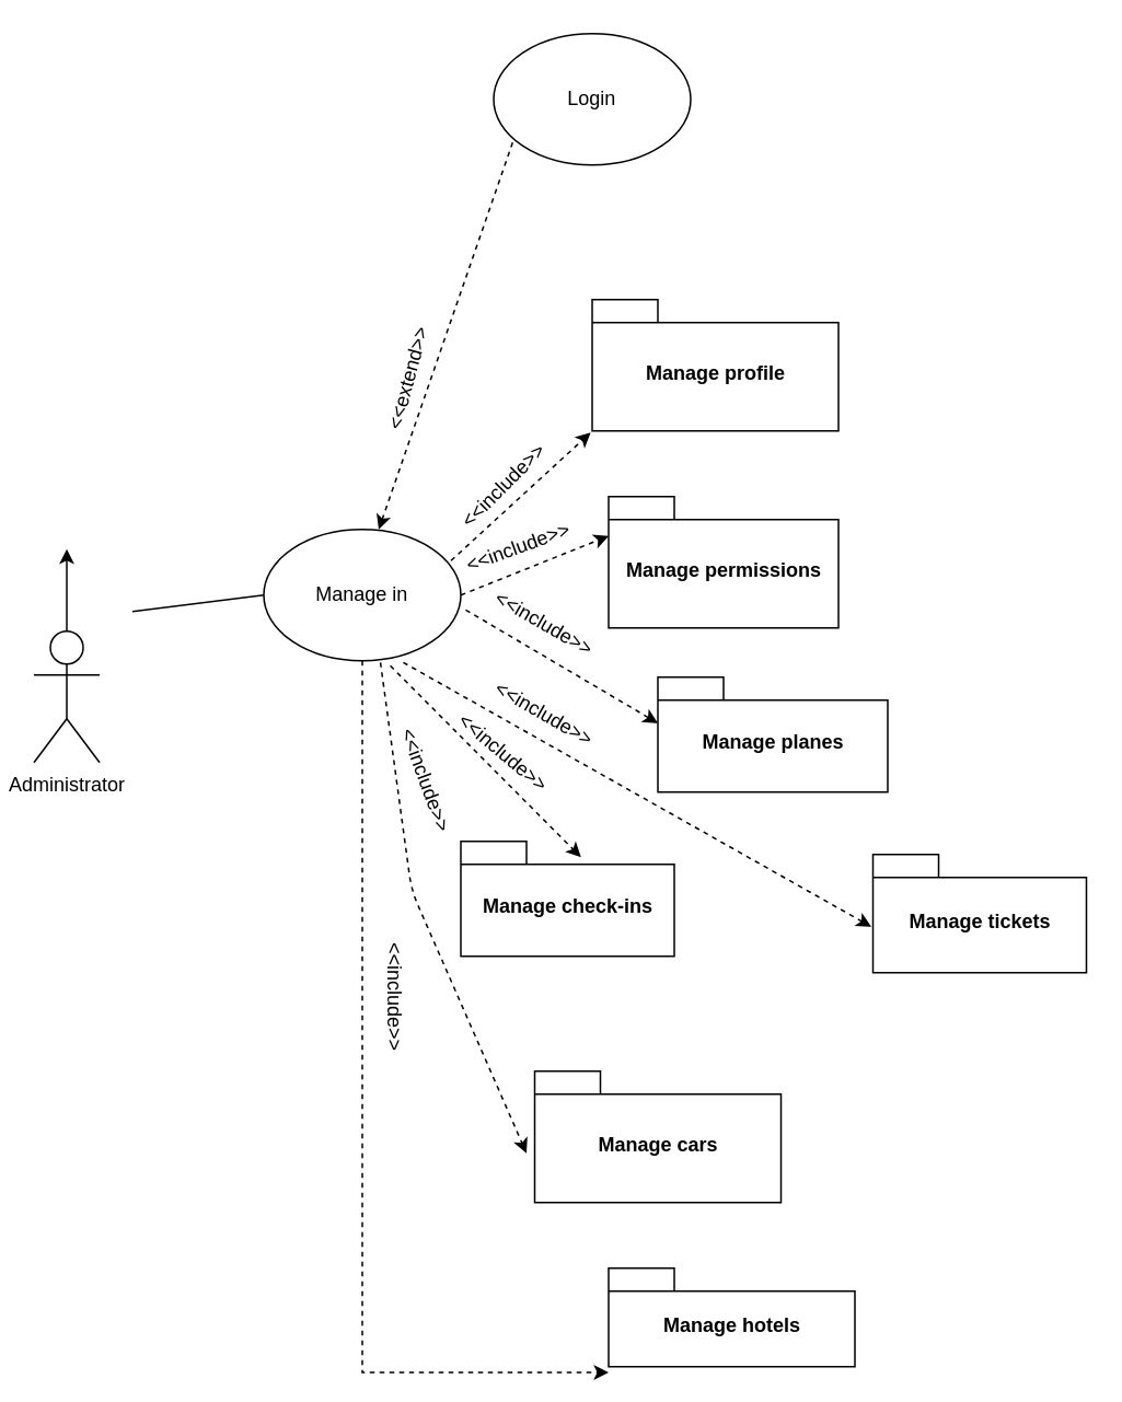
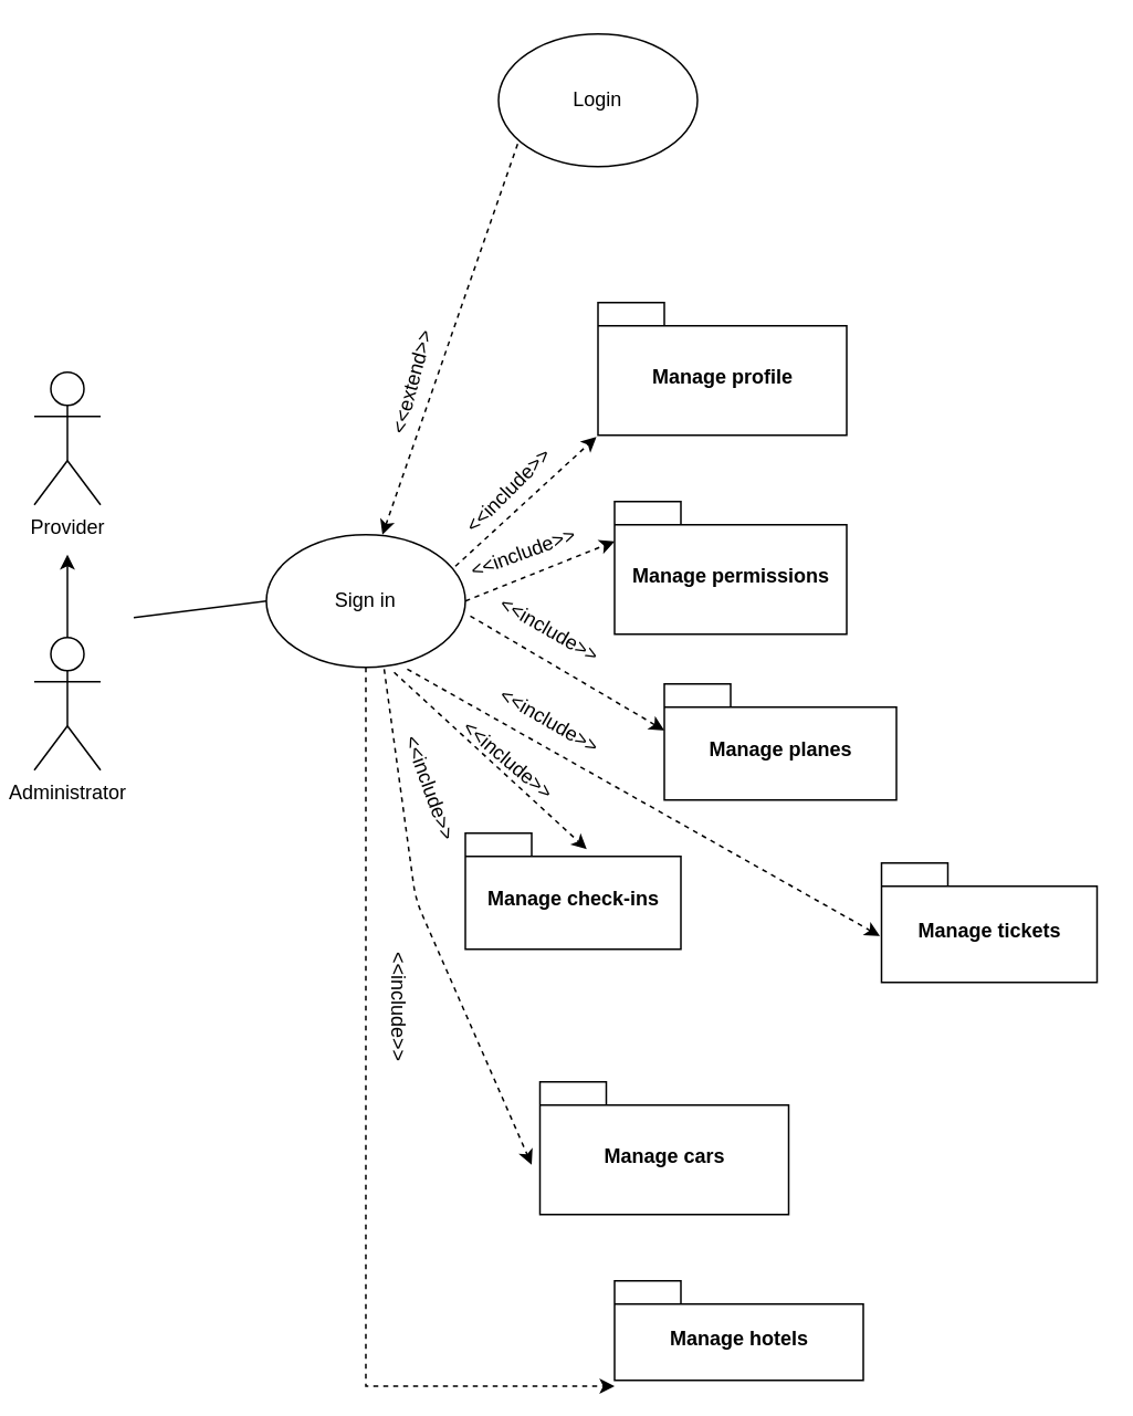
+ <mxCell id="2" value="Provider" style="shape=umlActor;verticalLabelPosition=bottom;labelBackgroundColor=#ffffff;verticalAlign=top;html=1;outlineConnect=0;" vertex="1" parent="1"><mxGeometry x="20" y="224" width="40" height="80" as="geometry" /></mxCell>
- <mxCell id="7" value="Manage in" style="ellipse;whiteSpace=wrap;html=1;" vertex="1" parent="1"><mxGeometry x="160" y="322" width="120" height="80" as="geometry" /></mxCell>
+ <mxCell id="7" value="Sign in" style="ellipse;whiteSpace=wrap;html=1;" vertex="1" parent="1"><mxGeometry x="160" y="322" width="120" height="80" as="geometry" /></mxCell>
- <mxCell id="25" value="Manage check-ins" style="shape=folder;fontStyle=1;spacingTop=10;tabWidth=40;tabHeight=14;tabPosition=left;html=1;" vertex="1" parent="1"><mxGeometry x="280" y="512" width="130" height="70" as="geometry" /></mxCell>
+ <mxCell id="25" value="Manage check-ins" style="shape=folder;fontStyle=1;spacingTop=10;tabWidth=40;tabHeight=14;tabPosition=left;html=1;" vertex="1" parent="1"><mxGeometry x="280" y="502" width="130" height="70" as="geometry" /></mxCell>
